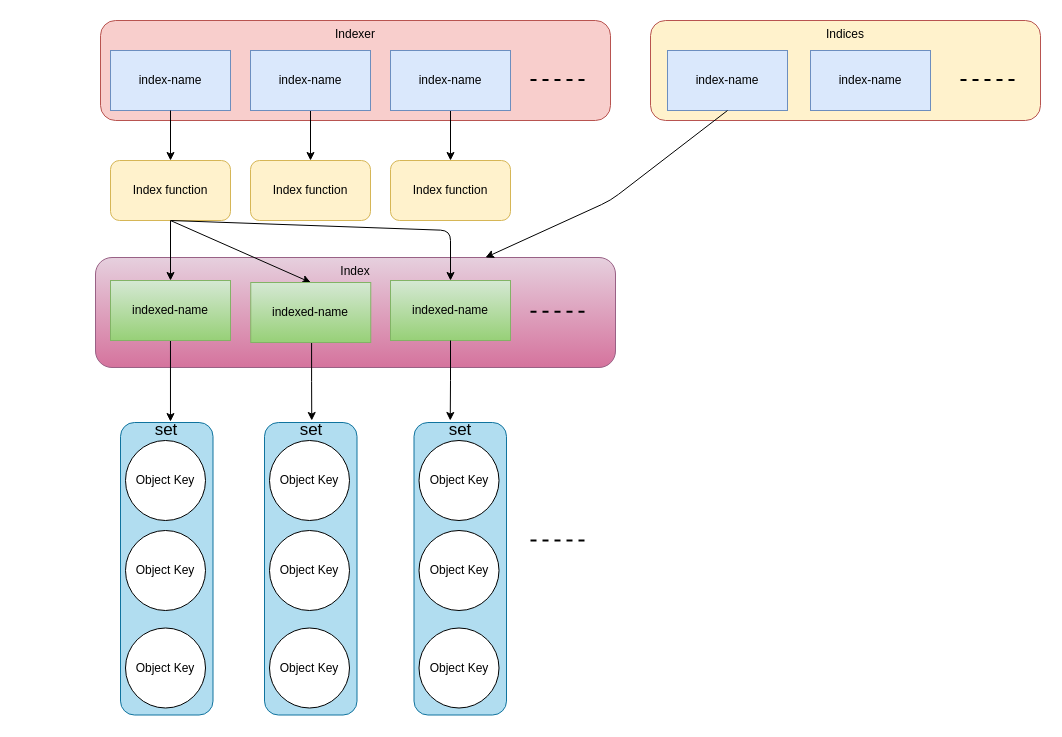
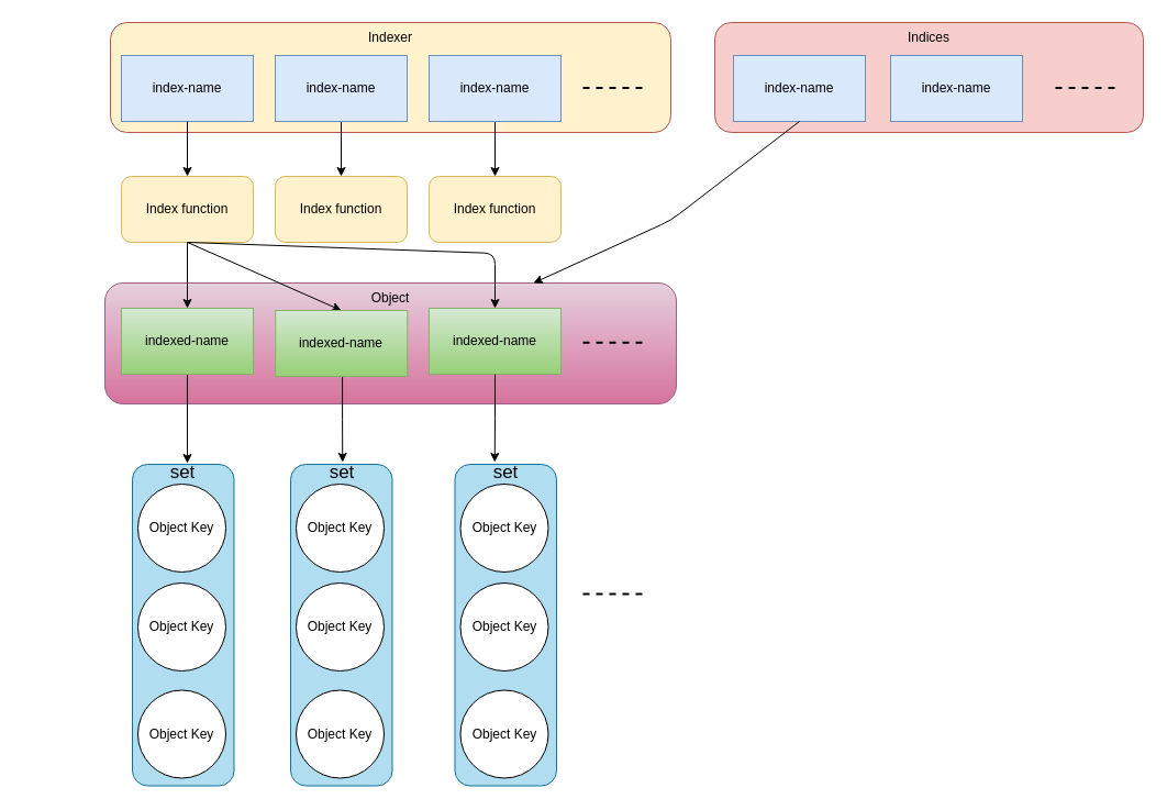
- <mxCell id="3" value="Indexer" style="rounded=1;whiteSpace=wrap;html=1;verticalAlign=top;fillColor=#f8cecc;strokeColor=#b85450;" parent="1" vertex="1"><mxGeometry x="100" y="20" width="510" height="100" as="geometry" /></mxCell>
+ <mxCell id="3" value="Indexer" style="rounded=1;whiteSpace=wrap;html=1;verticalAlign=top;fillColor=#fff2cc;strokeColor=#b85450;" parent="1" vertex="1"><mxGeometry x="100" y="20" width="510" height="100" as="geometry" /></mxCell>
- <mxCell id="16" value="Indices" style="rounded=1;whiteSpace=wrap;html=1;verticalAlign=top;fillColor=#fff2cc;strokeColor=#b85450;" parent="1" vertex="1"><mxGeometry x="650" y="20" width="390" height="100" as="geometry" /></mxCell>
+ <mxCell id="16" value="Indices" style="rounded=1;whiteSpace=wrap;html=1;verticalAlign=top;fillColor=#f8cecc;strokeColor=#b85450;" parent="1" vertex="1"><mxGeometry x="650" y="20" width="390" height="100" as="geometry" /></mxCell>
- <mxCell id="2" value="Index" style="rounded=1;whiteSpace=wrap;html=1;verticalAlign=top;fillColor=#e6d0de;strokeColor=#996185;gradientColor=#d5739d;" parent="1" vertex="1"><mxGeometry x="95" y="257" width="520" height="110" as="geometry" /></mxCell>
+ <mxCell id="2" value="Object" style="rounded=1;whiteSpace=wrap;html=1;verticalAlign=top;fillColor=#e6d0de;strokeColor=#996185;gradientColor=#d5739d;" parent="1" vertex="1"><mxGeometry x="95" y="257" width="520" height="110" as="geometry" /></mxCell>
